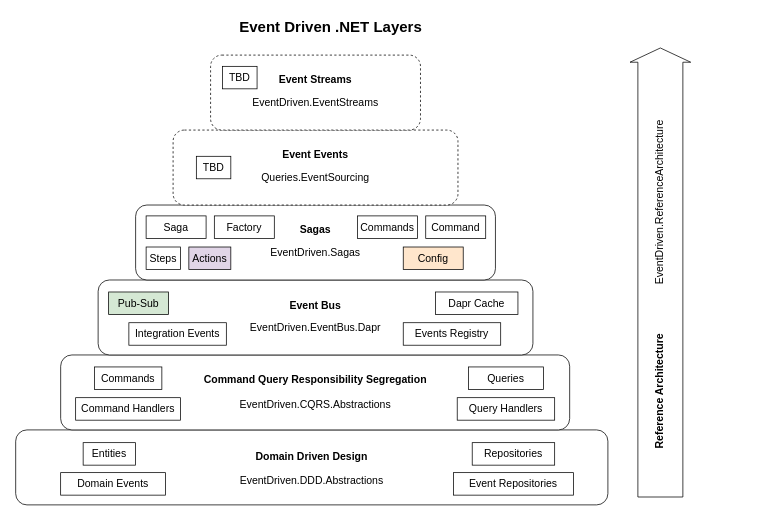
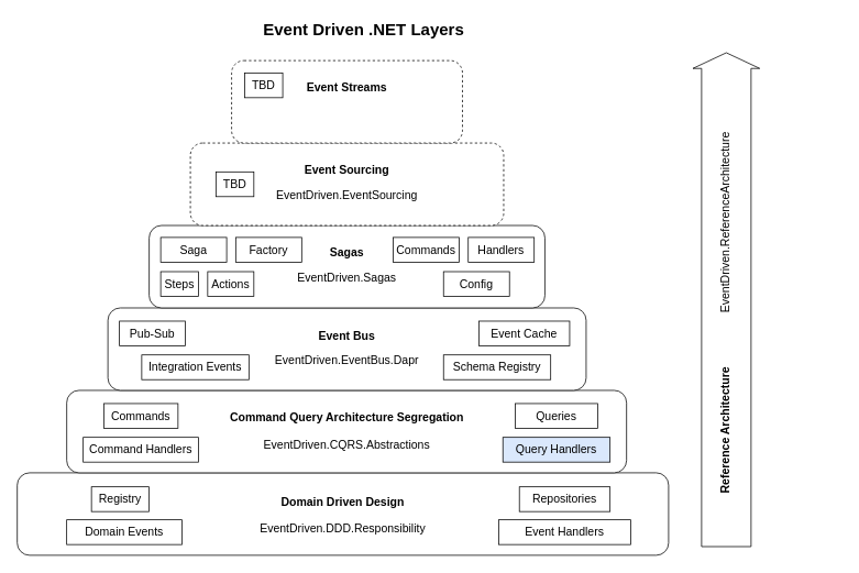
- <mxCell id="33" value="EventDriven.EventStreams" style="text;html=1;strokeColor=none;fillColor=none;align=center;verticalAlign=middle;whiteSpace=wrap;rounded=0;fontSize=14;fontStyle=0;fontColor=#000000;" parent="1" vertex="1"><mxGeometry x="280" y="121" width="280" height="30" as="geometry" /></mxCell>
- <mxCell id="29" value="Event Events" style="text;html=1;strokeColor=none;fillColor=none;align=center;verticalAlign=middle;whiteSpace=wrap;rounded=0;fontSize=14;fontStyle=1;fontColor=#000000;" parent="1" vertex="1"><mxGeometry x="230" y="191" width="380" height="30" as="geometry" /></mxCell>
+ <mxCell id="29" value="Event Sourcing" style="text;html=1;strokeColor=none;fillColor=none;align=center;verticalAlign=middle;whiteSpace=wrap;rounded=0;fontSize=14;fontStyle=1;fontColor=#000000;" parent="1" vertex="1"><mxGeometry x="230" y="191" width="380" height="30" as="geometry" /></mxCell>
- <mxCell id="30" value="Queries.EventSourcing" style="text;html=1;strokeColor=none;fillColor=none;align=center;verticalAlign=middle;whiteSpace=wrap;rounded=0;fontSize=14;fontStyle=0;fontColor=#000000;" parent="1" vertex="1"><mxGeometry x="230" y="221" width="380" height="30" as="geometry" /></mxCell>
+ <mxCell id="30" value="EventDriven.EventSourcing" style="text;html=1;strokeColor=none;fillColor=none;align=center;verticalAlign=middle;whiteSpace=wrap;rounded=0;fontSize=14;fontStyle=0;fontColor=#000000;" parent="1" vertex="1"><mxGeometry x="230" y="221" width="380" height="30" as="geometry" /></mxCell>
- <mxCell id="24" value="Command" style="rounded=0;whiteSpace=wrap;html=1;fontSize=14;" parent="1" vertex="1"><mxGeometry x="567" y="287.5" width="80" height="30" as="geometry" /></mxCell>
+ <mxCell id="24" value="Handlers" style="rounded=0;whiteSpace=wrap;html=1;fontSize=14;" parent="1" vertex="1"><mxGeometry x="567" y="287.5" width="80" height="30" as="geometry" /></mxCell>
- <mxCell id="26" value="Actions" style="rounded=0;whiteSpace=wrap;html=1;fontSize=14;fillColor=#e1d5e7;" parent="1" vertex="1"><mxGeometry x="251" y="329" width="56" height="30" as="geometry" /></mxCell>
+ <mxCell id="26" value="Actions" style="rounded=0;whiteSpace=wrap;html=1;fontSize=14;" parent="1" vertex="1"><mxGeometry x="251" y="329" width="56" height="30" as="geometry" /></mxCell>
- <mxCell id="22" value="Config" style="rounded=0;whiteSpace=wrap;html=1;fontSize=14;fillColor=#ffe6cc;" parent="1" vertex="1"><mxGeometry x="537" y="329" width="80" height="30" as="geometry" /></mxCell>
+ <mxCell id="22" value="Config" style="rounded=0;whiteSpace=wrap;html=1;fontSize=14;" parent="1" vertex="1"><mxGeometry x="537" y="329" width="80" height="30" as="geometry" /></mxCell>
- <mxCell id="14" value="Pub-Sub" style="rounded=0;whiteSpace=wrap;html=1;fontSize=14;fillColor=#d5e8d4;" parent="1" vertex="1"><mxGeometry x="144" y="389" width="80" height="30" as="geometry" /></mxCell>
+ <mxCell id="14" value="Pub-Sub" style="rounded=0;whiteSpace=wrap;html=1;fontSize=14;" parent="1" vertex="1"><mxGeometry x="144" y="389" width="80" height="30" as="geometry" /></mxCell>
- <mxCell id="15" value="Dapr Cache" style="rounded=0;whiteSpace=wrap;html=1;fontSize=14;" parent="1" vertex="1"><mxGeometry x="580" y="389" width="110" height="30" as="geometry" /></mxCell>
+ <mxCell id="15" value="Event Cache" style="rounded=0;whiteSpace=wrap;html=1;fontSize=14;" parent="1" vertex="1"><mxGeometry x="580" y="389" width="110" height="30" as="geometry" /></mxCell>
- <mxCell id="16" value="Events Registry" style="rounded=0;whiteSpace=wrap;html=1;fontSize=14;" parent="1" vertex="1"><mxGeometry x="537" y="430" width="130" height="30" as="geometry" /></mxCell>
+ <mxCell id="16" value="Schema Registry" style="rounded=0;whiteSpace=wrap;html=1;fontSize=14;" parent="1" vertex="1"><mxGeometry x="537" y="430" width="130" height="30" as="geometry" /></mxCell>
- <mxCell id="10" value="Command Query Responsibility Segregation" style="text;html=1;strokeColor=none;fillColor=none;align=center;verticalAlign=middle;whiteSpace=wrap;rounded=0;fontSize=14;fontStyle=1;fontColor=#000000;" parent="1" vertex="1"><mxGeometry x="80" y="491" width="680" height="30" as="geometry" /></mxCell>
+ <mxCell id="10" value="Command Query Architecture Segregation" style="text;html=1;strokeColor=none;fillColor=none;align=center;verticalAlign=middle;whiteSpace=wrap;rounded=0;fontSize=14;fontStyle=1;fontColor=#000000;" parent="1" vertex="1"><mxGeometry x="80" y="491" width="680" height="30" as="geometry" /></mxCell>
- <mxCell id="42" value="Query Handlers" style="rounded=0;whiteSpace=wrap;html=1;fontSize=14;" vertex="1" parent="1"><mxGeometry x="609" y="530" width="130" height="30" as="geometry" /></mxCell>
+ <mxCell id="42" value="Query Handlers" style="rounded=0;whiteSpace=wrap;html=1;fontSize=14;fillColor=#dae8fc;" vertex="1" parent="1"><mxGeometry x="609" y="530" width="130" height="30" as="geometry" /></mxCell>
- <mxCell id="5" value="Entities" style="rounded=0;whiteSpace=wrap;html=1;fontSize=14;" parent="1" vertex="1"><mxGeometry x="110" y="590" width="70" height="30" as="geometry" /></mxCell>
+ <mxCell id="5" value="Registry" style="rounded=0;whiteSpace=wrap;html=1;fontSize=14;" parent="1" vertex="1"><mxGeometry x="110" y="590" width="70" height="30" as="geometry" /></mxCell>
- <mxCell id="4" value="EventDriven.DDD.Abstractions" style="text;html=1;strokeColor=none;fillColor=none;align=center;verticalAlign=middle;whiteSpace=wrap;rounded=0;fontSize=14;fontStyle=0;fontColor=#000000;" parent="1" vertex="1"><mxGeometry x="20" y="626" width="790" height="30" as="geometry" /></mxCell>
+ <mxCell id="4" value="EventDriven.DDD.Responsibility" style="text;html=1;strokeColor=none;fillColor=none;align=center;verticalAlign=middle;whiteSpace=wrap;rounded=0;fontSize=14;fontStyle=0;fontColor=#000000;" parent="1" vertex="1"><mxGeometry x="20" y="626" width="790" height="30" as="geometry" /></mxCell>
- <mxCell id="8" value="Event Repositories" style="rounded=0;whiteSpace=wrap;html=1;fontSize=14;" parent="1" vertex="1"><mxGeometry x="604" y="630" width="160" height="30" as="geometry" /></mxCell>
+ <mxCell id="8" value="Event Handlers" style="rounded=0;whiteSpace=wrap;html=1;fontSize=14;" parent="1" vertex="1"><mxGeometry x="604" y="630" width="160" height="30" as="geometry" /></mxCell>
